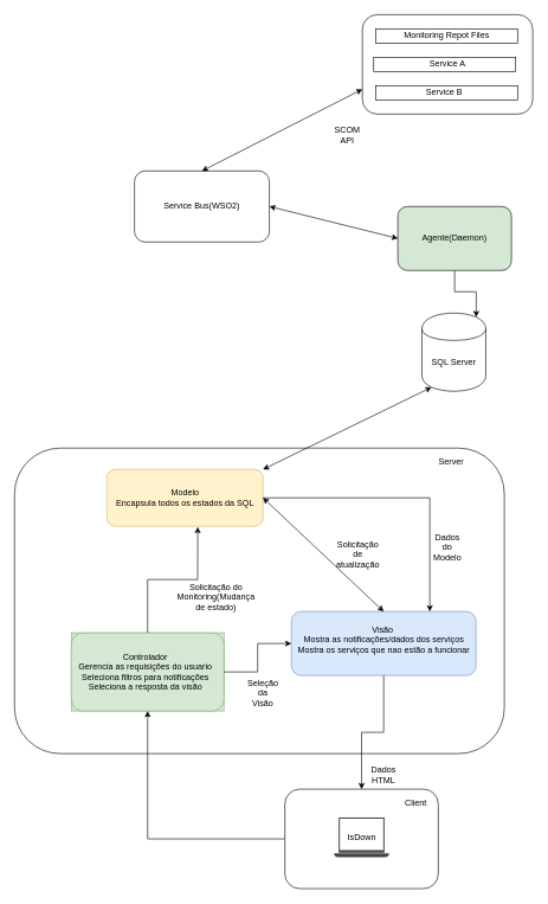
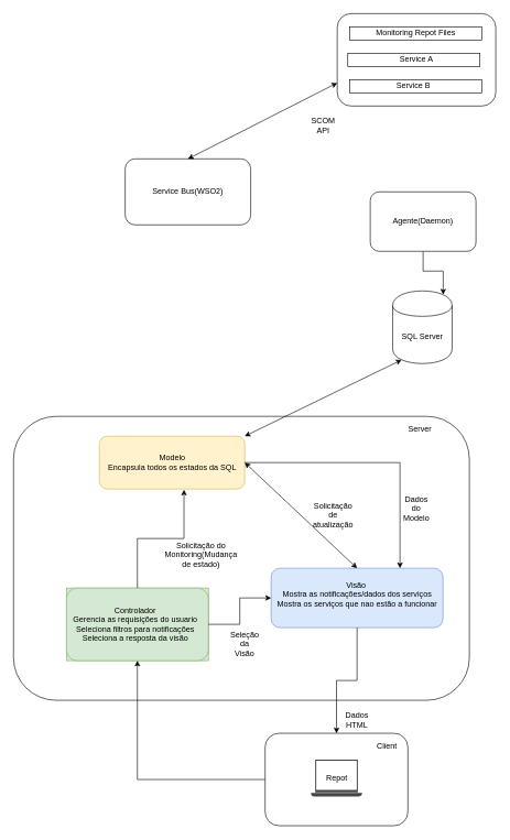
- <mxCell id="49" value="" style="endArrow=classic;startArrow=classic;html=1;entryX=0;entryY=0.5;entryDx=0;entryDy=0;exitX=1;exitY=0.5;exitDx=0;exitDy=0;" edge="1" parent="1" source="44" target="46"><mxGeometry width="50" height="50" relative="1" as="geometry"><mxPoint x="380" as="sourcePoint" y="390" /><mxPoint x="430" y="340" as="targetPoint" /></mxGeometry></mxCell>
- <mxCell id="46" value="Agente(Daemon)" style="rounded=1;whiteSpace=wrap;html=1;fillColor=#d5e8d4;" vertex="1" parent="1"><mxGeometry x="560" y="290" width="160" height="90" as="geometry" /></mxCell>
+ <mxCell id="46" value="Agente(Daemon)" style="rounded=1;whiteSpace=wrap;html=1;" vertex="1" parent="1"><mxGeometry x="560" y="290" width="160" height="90" as="geometry" /></mxCell>
- <mxCell id="30" value="IsDown" style="text;html=1;align=center;verticalAlign=middle;resizable=0;points=[];autosize=1;" parent="1" vertex="1"><mxGeometry x="483.89" y="1168" width="50" height="20" as="geometry" /></mxCell>
+ <mxCell id="30" value="Repot" style="text;html=1;align=center;verticalAlign=middle;resizable=0;points=[];autosize=1;" parent="1" vertex="1"><mxGeometry x="483.89" y="1168" width="50" height="20" as="geometry" /></mxCell>
